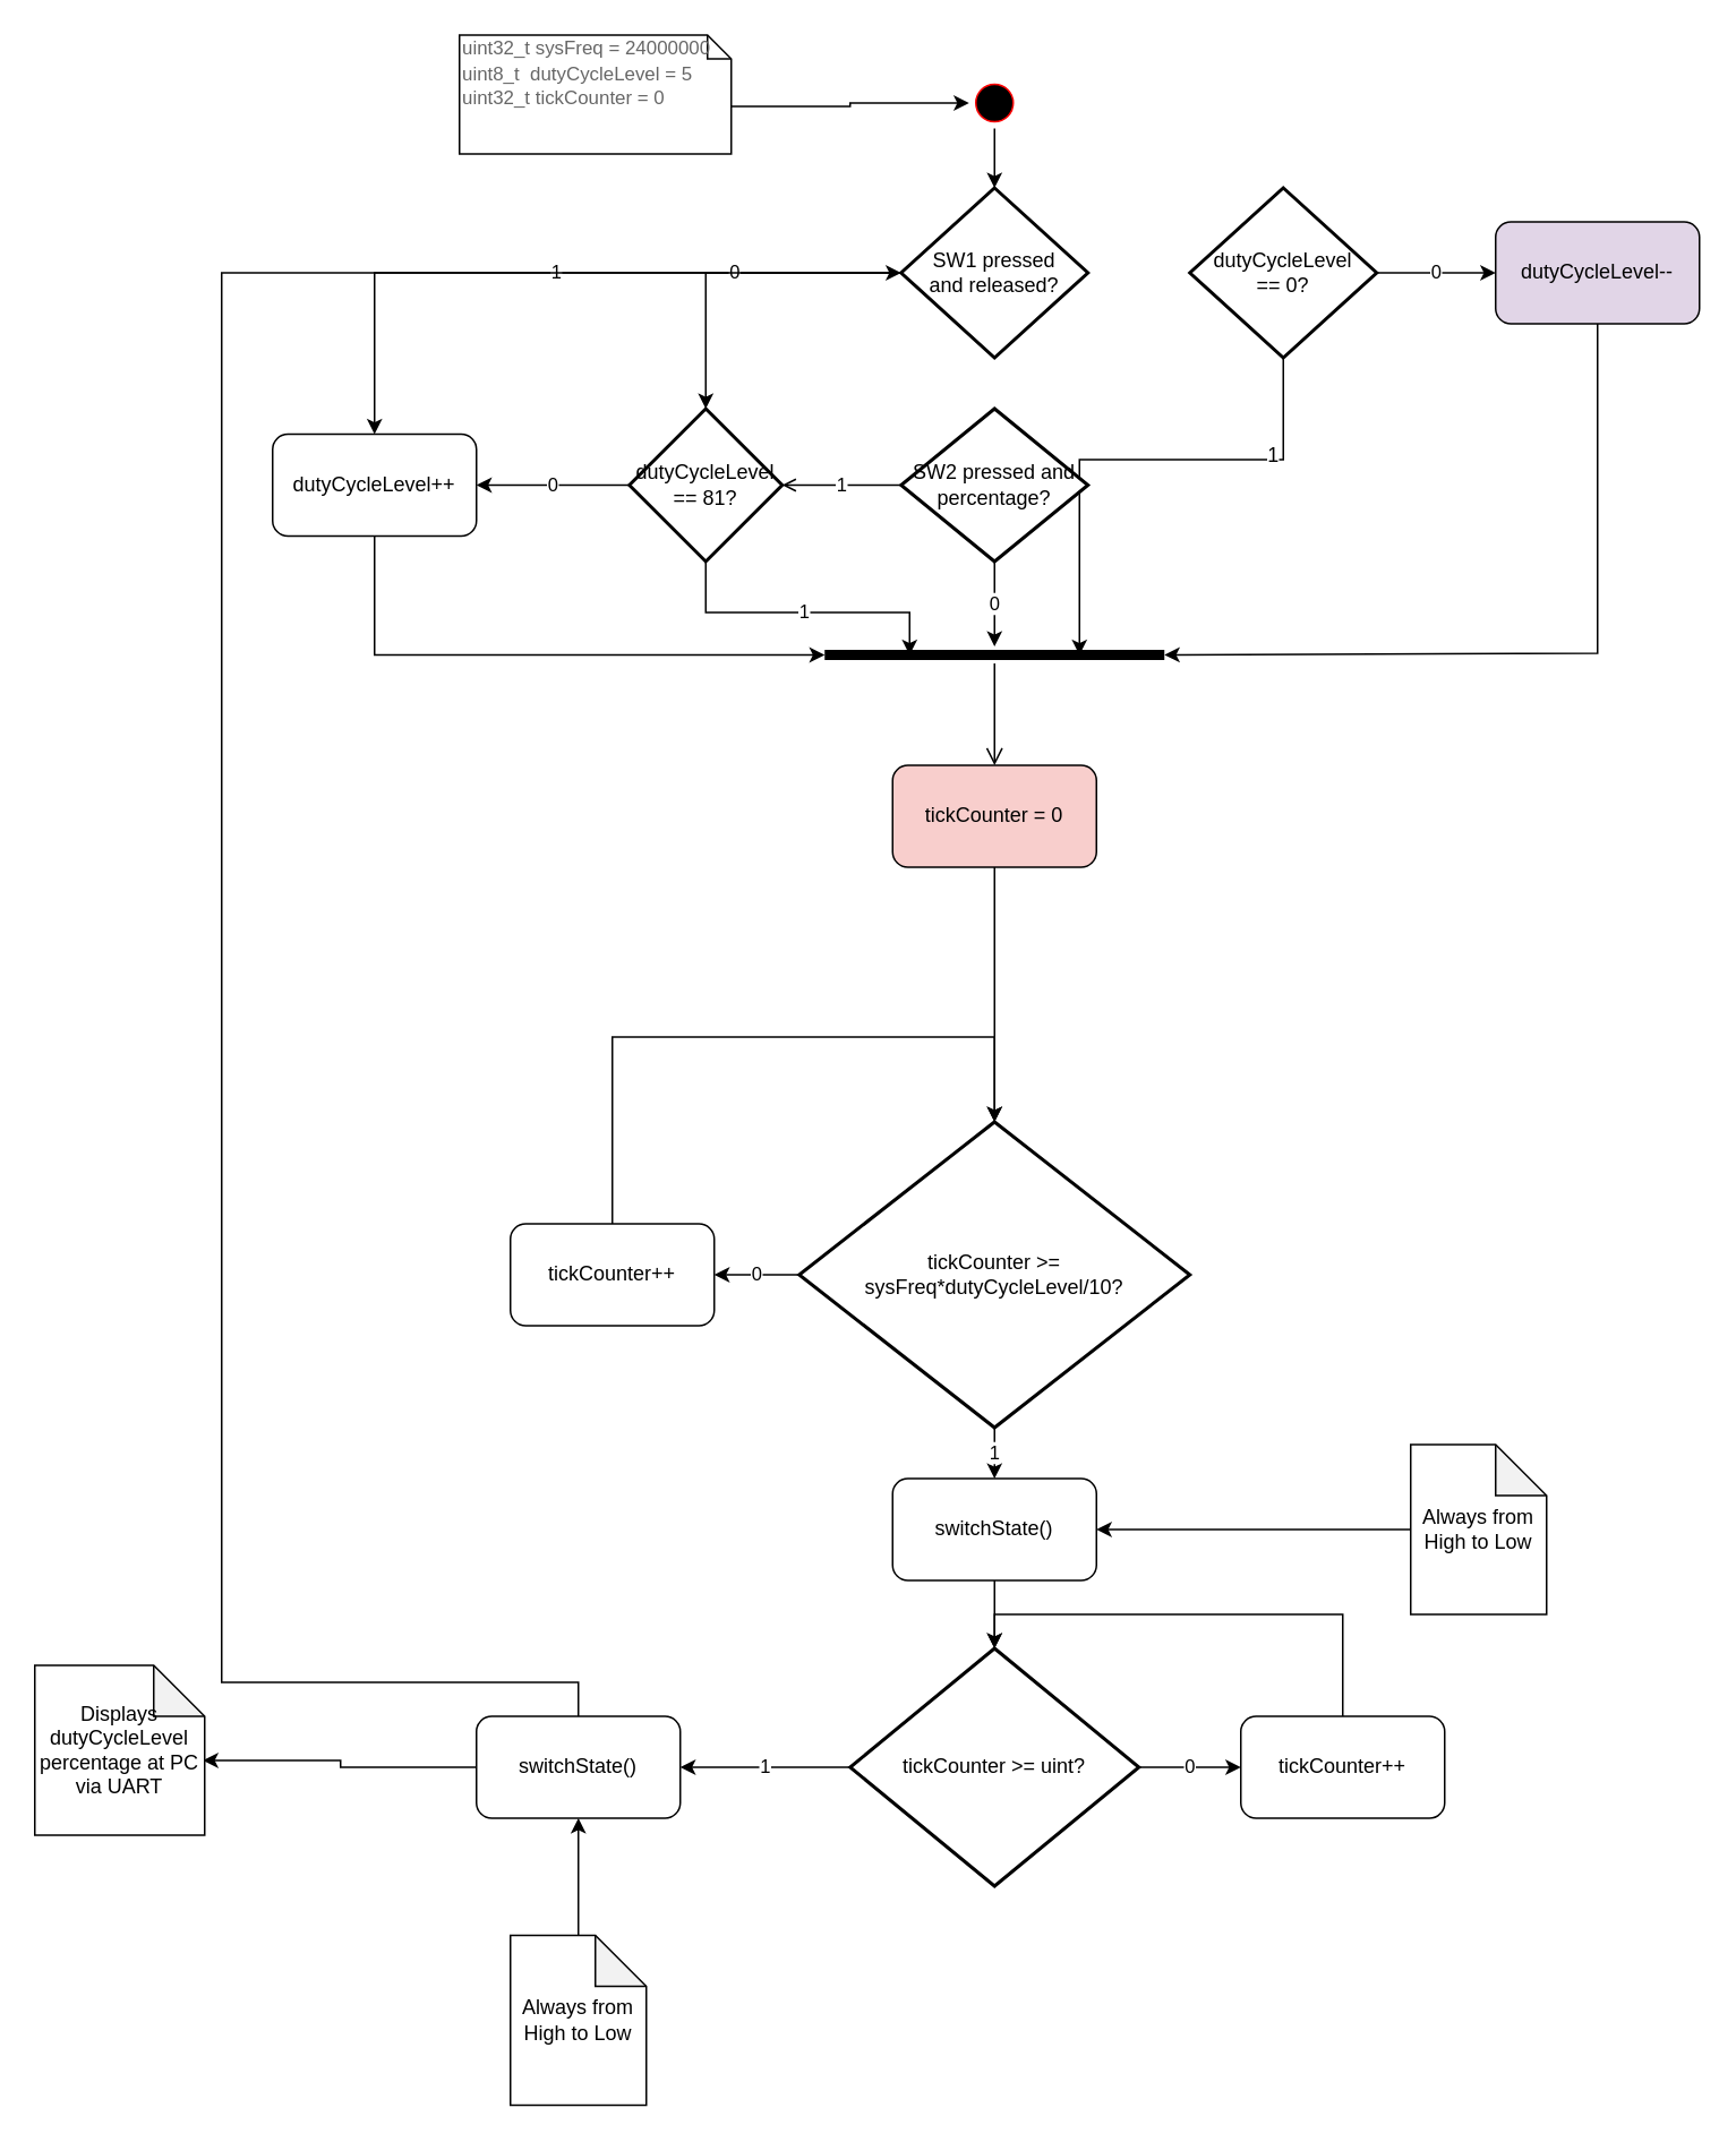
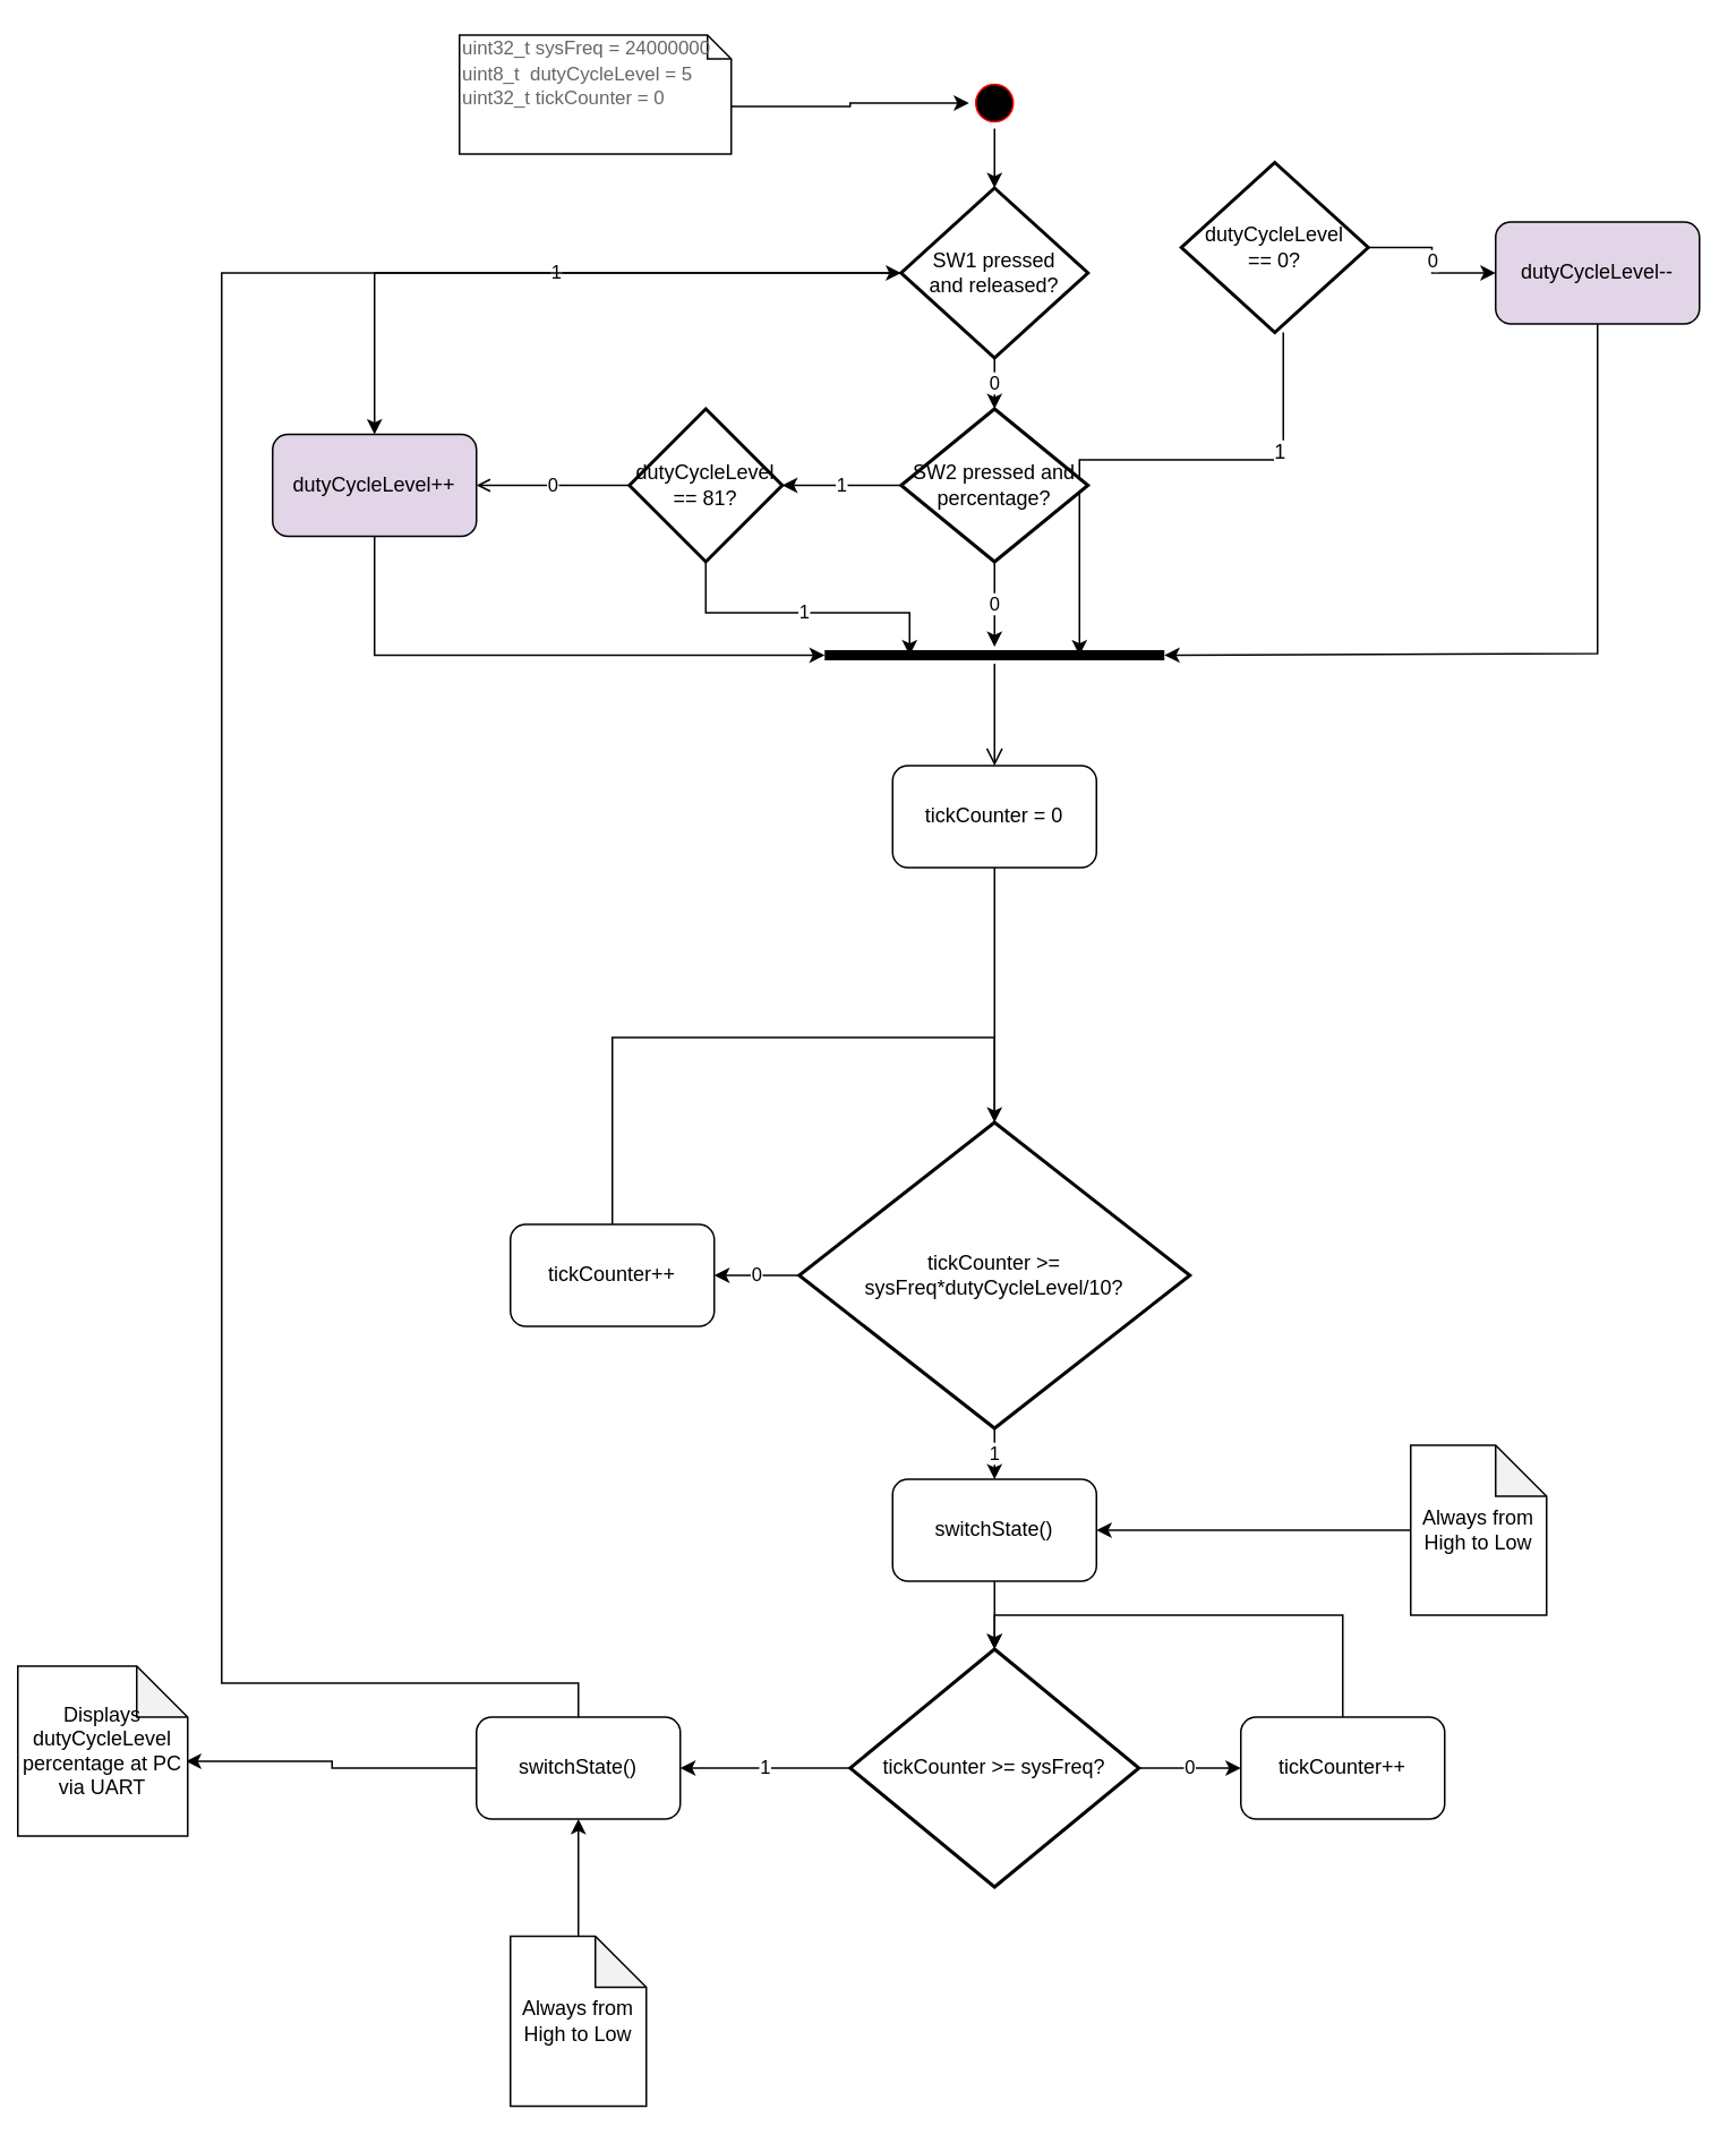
- <mxCell id="11" value="dutyCycleLevel&lt;br&gt;== 0?" style="strokeWidth=2;html=1;shape=mxgraph.flowchart.decision;whiteSpace=wrap;" vertex="1" parent="1"><mxGeometry x="700" y="110" width="110" height="100" as="geometry" /></mxCell>
+ <mxCell id="11" value="dutyCycleLevel&lt;br&gt;== 0?" style="strokeWidth=2;html=1;shape=mxgraph.flowchart.decision;whiteSpace=wrap;" vertex="1" parent="1"><mxGeometry x="695" y="95" width="110" height="100" as="geometry" /></mxCell>
- <mxCell id="6" value="0" style="edgeStyle=orthogonalEdgeStyle;rounded=0;orthogonalLoop=1;jettySize=auto;html=1;strokeColor=#000000;" edge="1" parent="1" source="7" target="22"><mxGeometry relative="1" as="geometry" /></mxCell>
+ <mxCell id="6" value="0" style="edgeStyle=orthogonalEdgeStyle;rounded=0;orthogonalLoop=1;jettySize=auto;html=1;strokeColor=#000000;" edge="1" parent="1" source="7" target="19"><mxGeometry relative="1" as="geometry" /></mxCell>
- <mxCell id="24" value="dutyCycleLevel++" style="rounded=1;whiteSpace=wrap;html=1;strokeColor=#000000;" vertex="1" parent="1"><mxGeometry x="160" y="255" width="120" height="60" as="geometry" /></mxCell>
+ <mxCell id="24" value="dutyCycleLevel++" style="rounded=1;whiteSpace=wrap;html=1;strokeColor=#000000;fillColor=#e1d5e7;" vertex="1" parent="1"><mxGeometry x="160" y="255" width="120" height="60" as="geometry" /></mxCell>
- <mxCell id="20" value="0" style="edgeStyle=orthogonalEdgeStyle;rounded=0;orthogonalLoop=1;jettySize=auto;html=1;strokeColor=#000000;entryX=1;entryY=0.5;entryDx=0;entryDy=0;" edge="1" parent="1" source="22" target="24"><mxGeometry relative="1" as="geometry"><mxPoint x="290" y="285" as="targetPoint" /></mxGeometry></mxCell>
+ <mxCell id="20" value="0" style="edgeStyle=orthogonalEdgeStyle;rounded=0;orthogonalLoop=1;jettySize=auto;html=1;strokeColor=#000000;entryX=1;entryY=0.5;entryDx=0;entryDy=0;endArrow=open;" edge="1" parent="1" source="22" target="24"><mxGeometry relative="1" as="geometry"><mxPoint x="290" y="285" as="targetPoint" /></mxGeometry></mxCell>
- <mxCell id="18" value="1" style="edgeStyle=orthogonalEdgeStyle;rounded=0;orthogonalLoop=1;jettySize=auto;html=1;strokeColor=#000000;endArrow=open;" edge="1" parent="1" source="19" target="22"><mxGeometry relative="1" as="geometry" /></mxCell>
+ <mxCell id="18" value="1" style="edgeStyle=orthogonalEdgeStyle;rounded=0;orthogonalLoop=1;jettySize=auto;html=1;strokeColor=#000000;" edge="1" parent="1" source="19" target="22"><mxGeometry relative="1" as="geometry" /></mxCell>
- <mxCell id="26" value="tickCounter = 0" style="rounded=1;whiteSpace=wrap;html=1;fillColor=#f8cecc;" vertex="1" parent="1"><mxGeometry x="525" y="450" width="120" height="60" as="geometry" /></mxCell>
+ <mxCell id="26" value="tickCounter = 0" style="rounded=1;whiteSpace=wrap;html=1;" vertex="1" parent="1"><mxGeometry x="525" y="450" width="120" height="60" as="geometry" /></mxCell>
- <mxCell id="25" value="" style="edgeStyle=orthogonalEdgeStyle;rounded=0;orthogonalLoop=1;jettySize=auto;html=1;strokeColor=#000000;" edge="1" parent="1" source="26" target="29"><mxGeometry relative="1" as="geometry" /></mxCell>
+ <mxCell id="25" value="" style="edgeStyle=orthogonalEdgeStyle;rounded=0;orthogonalLoop=1;jettySize=auto;html=1;strokeColor=#000000;endArrow=none;" edge="1" parent="1" source="26" target="29"><mxGeometry relative="1" as="geometry" /></mxCell>
- <mxCell id="44" value="Displays dutyCycleLevel&lt;br&gt;percentage at PC via UART" style="shape=note;whiteSpace=wrap;html=1;backgroundOutline=1;darkOpacity=0.05;strokeColor=#000000;" vertex="1" parent="1"><mxGeometry x="20" y="980" width="100" height="100" as="geometry" /></mxCell>
+ <mxCell id="44" value="Displays dutyCycleLevel&lt;br&gt;percentage at PC via UART" style="shape=note;whiteSpace=wrap;html=1;backgroundOutline=1;darkOpacity=0.05;strokeColor=#000000;" vertex="1" parent="1"><mxGeometry x="10" y="980" width="100" height="100" as="geometry" /></mxCell>
- <mxCell id="38" value="tickCounter &amp;gt;= uint?" style="strokeWidth=2;html=1;shape=mxgraph.flowchart.decision;whiteSpace=wrap;" vertex="1" parent="1"><mxGeometry x="500" y="970" width="170" height="140" as="geometry" /></mxCell>
+ <mxCell id="38" value="tickCounter &amp;gt;= sysFreq?" style="strokeWidth=2;html=1;shape=mxgraph.flowchart.decision;whiteSpace=wrap;" vertex="1" parent="1"><mxGeometry x="500" y="970" width="170" height="140" as="geometry" /></mxCell>
